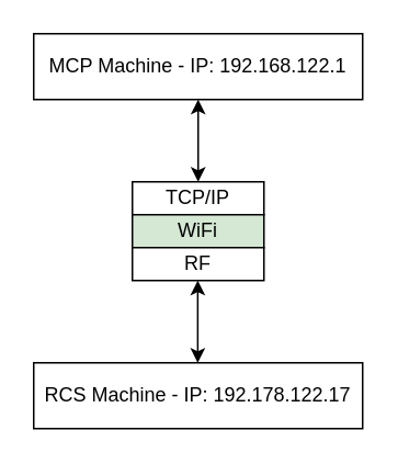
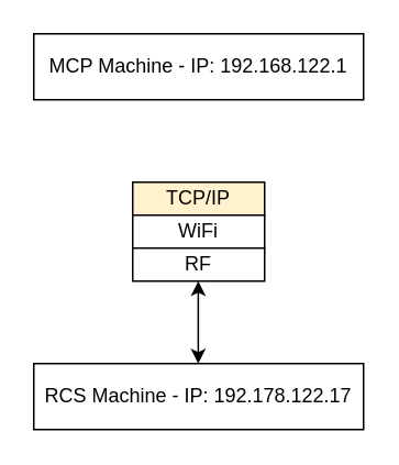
- <mxCell id="7" value="" style="endArrow=classic;startArrow=classic;html=1;entryX=0.5;entryY=0;entryDx=0;entryDy=0;exitX=0.5;exitY=1;exitDx=0;exitDy=0;" edge="1" parent="1" source="2" target="4"><mxGeometry width="50" height="50" relative="1" as="geometry"><mxPoint x="170" y="190" as="sourcePoint" /><mxPoint x="220" y="140" as="targetPoint" /></mxGeometry></mxCell>
- <mxCell id="4" value="TCP/IP" style="rounded=0;whiteSpace=wrap;html=1;" vertex="1" parent="1"><mxGeometry x="80" y="110" width="80" height="20" as="geometry" /></mxCell>
+ <mxCell id="4" value="TCP/IP" style="rounded=0;whiteSpace=wrap;html=1;fillColor=#fff2cc;" vertex="1" parent="1"><mxGeometry x="80" y="110" width="80" height="20" as="geometry" /></mxCell>
- <mxCell id="5" value="WiFi" style="rounded=0;whiteSpace=wrap;html=1;fillColor=#d5e8d4;" vertex="1" parent="1"><mxGeometry x="80" y="130" width="80" height="20" as="geometry" /></mxCell>
+ <mxCell id="5" value="WiFi" style="rounded=0;whiteSpace=wrap;html=1;" vertex="1" parent="1"><mxGeometry x="80" y="130" width="80" height="20" as="geometry" /></mxCell>
